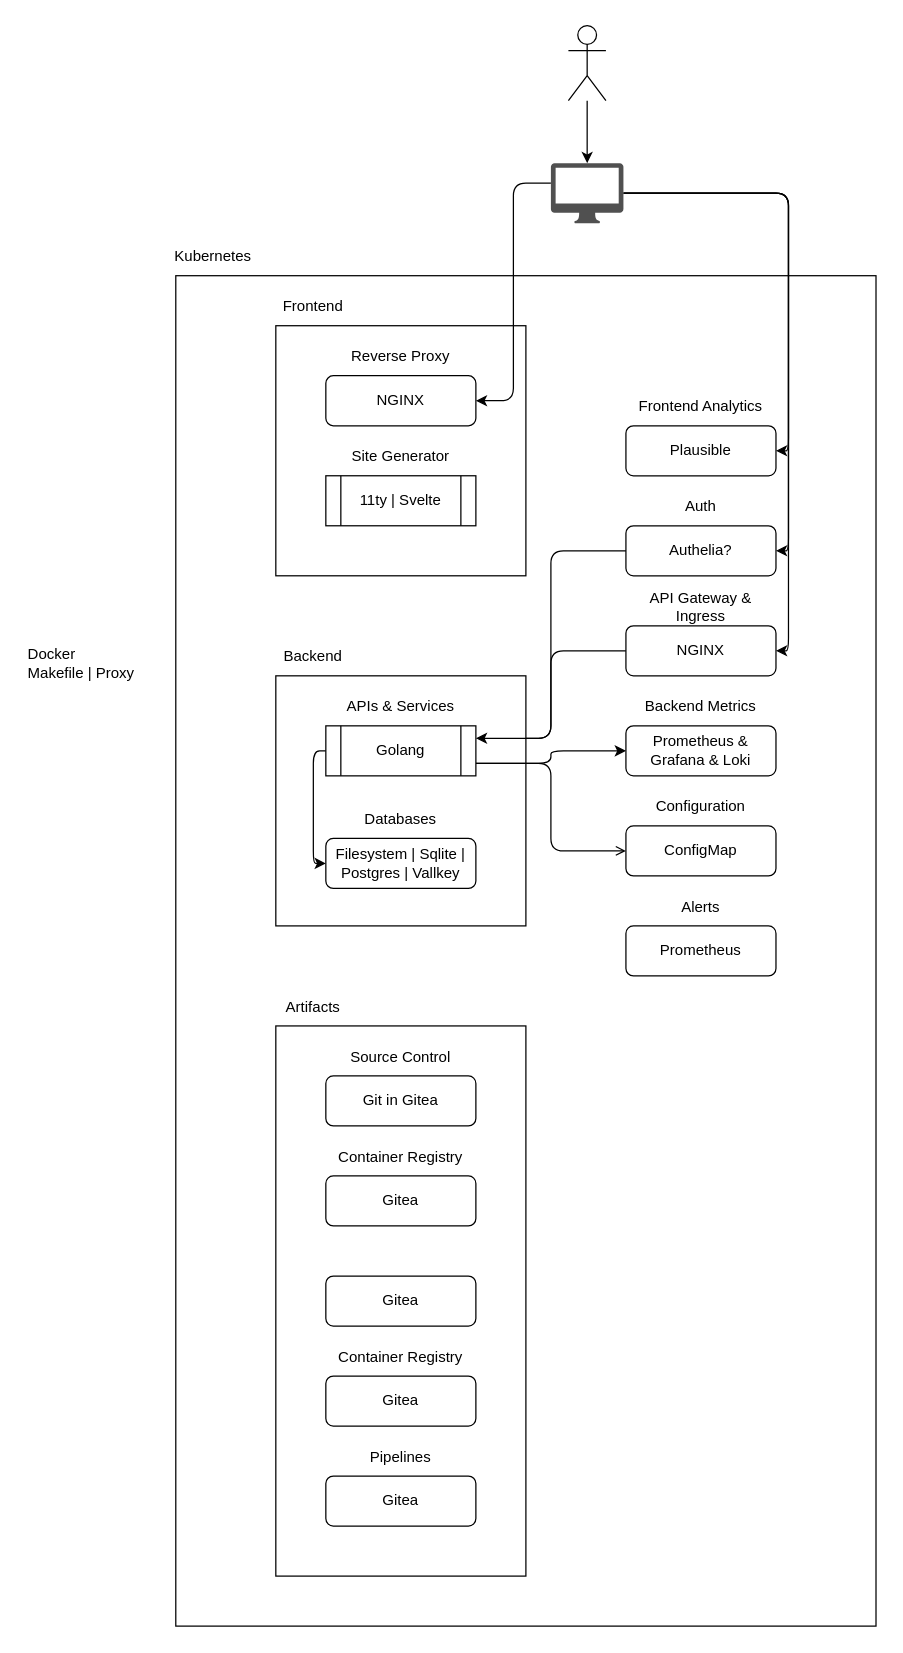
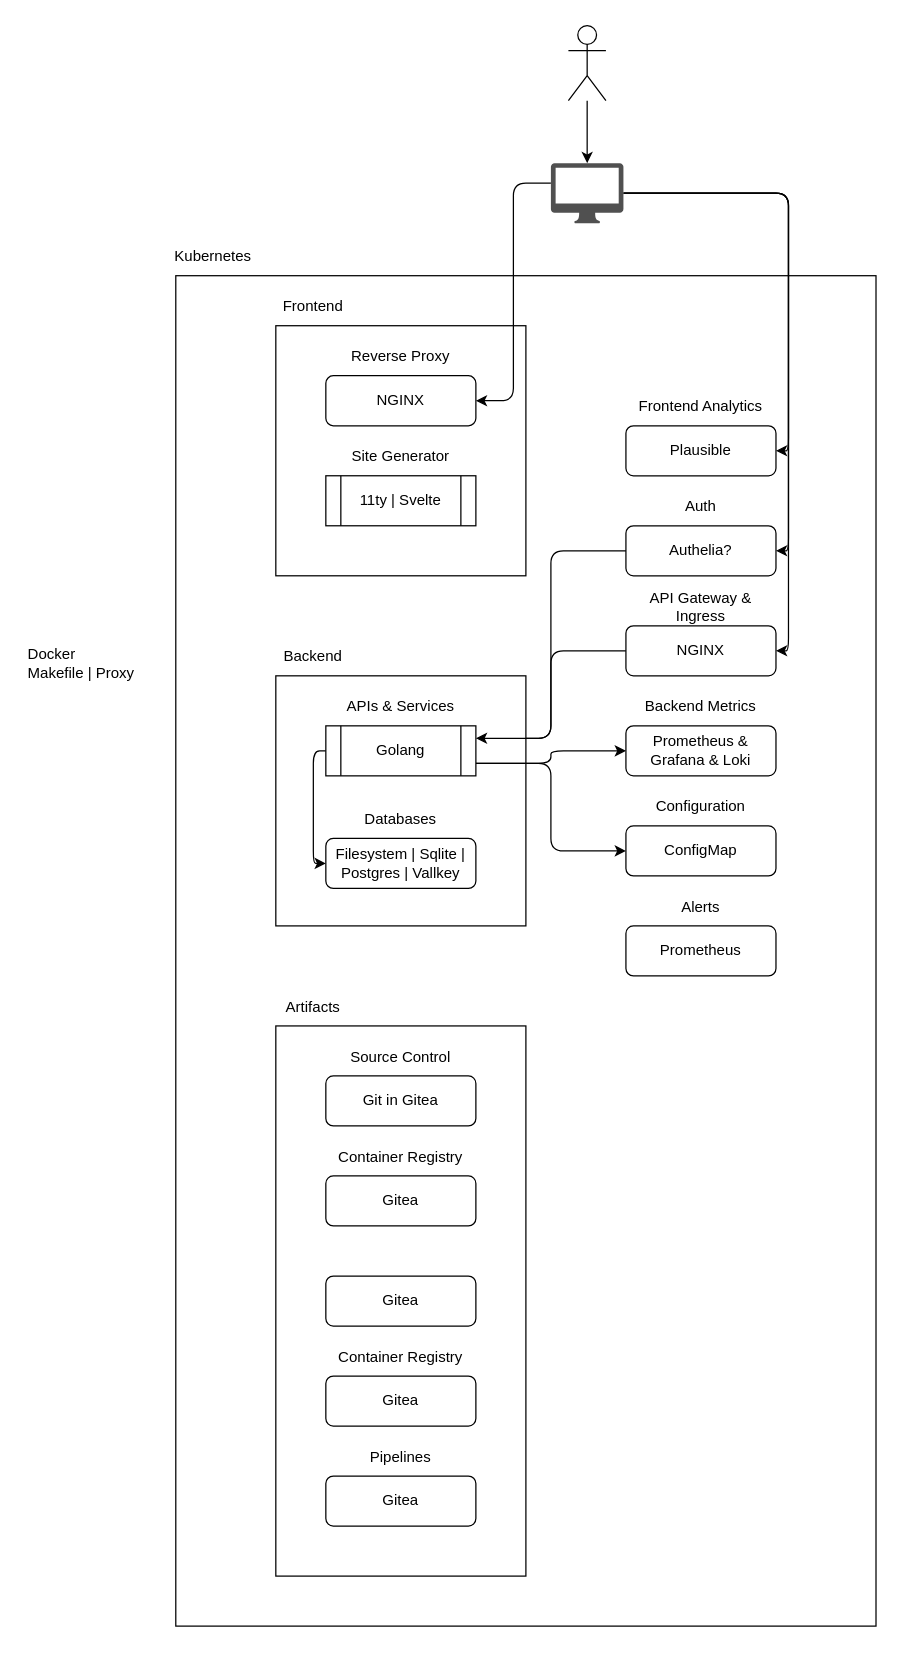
- <mxCell id="27" style="edgeStyle=orthogonalEdgeStyle;html=1;exitX=1;exitY=0.75;exitDx=0;exitDy=0;entryX=0;entryY=0.5;entryDx=0;entryDy=0;endArrow=open;" parent="1" source="28" target="43" edge="1"><mxGeometry relative="1" as="geometry" /></mxCell>
+ <mxCell id="27" style="edgeStyle=orthogonalEdgeStyle;html=1;exitX=1;exitY=0.75;exitDx=0;exitDy=0;entryX=0;entryY=0.5;entryDx=0;entryDy=0;" parent="1" source="28" target="43" edge="1"><mxGeometry relative="1" as="geometry" /></mxCell>
